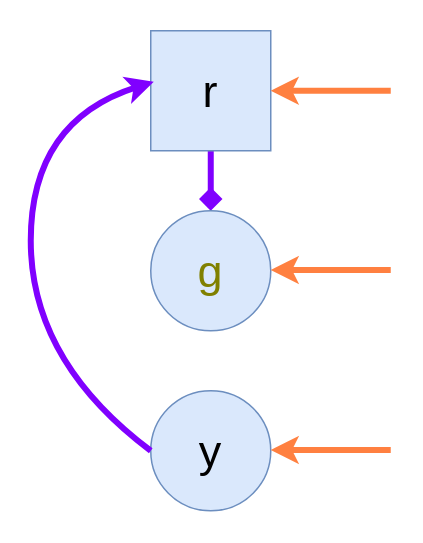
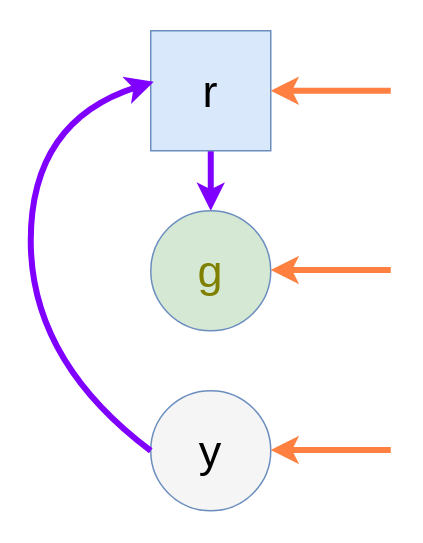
- <mxCell id="2" value="" style="edgeStyle=orthogonalEdgeStyle;rounded=0;orthogonalLoop=1;jettySize=auto;html=1;fontSize=30;strokeColor=#8000ff;strokeWidth=4;endArrow=diamond;" edge="1" parent="1" source="3" target="4"><mxGeometry relative="1" as="geometry" /></mxCell>
+ <mxCell id="2" value="" style="edgeStyle=orthogonalEdgeStyle;rounded=0;orthogonalLoop=1;jettySize=auto;html=1;fontSize=30;strokeColor=#8000ff;strokeWidth=4;" edge="1" parent="1" source="3" target="4"><mxGeometry relative="1" as="geometry" /></mxCell>
- <mxCell id="4" value="&lt;font style=&quot;font-size: 30px;&quot; color=&quot;#808000&quot;&gt;g&lt;/font&gt;" style="ellipse;whiteSpace=wrap;html=1;aspect=fixed;fillColor=#dae8fc;strokeColor=#6c8ebf;" vertex="1" parent="1"><mxGeometry x="100" y="140" width="80" height="80" as="geometry" /></mxCell>
+ <mxCell id="4" value="&lt;font style=&quot;font-size: 30px;&quot; color=&quot;#808000&quot;&gt;g&lt;/font&gt;" style="ellipse;whiteSpace=wrap;html=1;aspect=fixed;fillColor=#d5e8d4;strokeColor=#6c8ebf;" vertex="1" parent="1"><mxGeometry x="100" y="140" width="80" height="80" as="geometry" /></mxCell>
- <mxCell id="5" value="&lt;font style=&quot;font-size: 30px;&quot;&gt;y&lt;/font&gt;" style="ellipse;whiteSpace=wrap;html=1;aspect=fixed;fillColor=#dae8fc;strokeColor=#6c8ebf;" vertex="1" parent="1"><mxGeometry x="100" y="260" width="80" height="80" as="geometry" /></mxCell>
+ <mxCell id="5" value="&lt;font style=&quot;font-size: 30px;&quot;&gt;y&lt;/font&gt;" style="ellipse;whiteSpace=wrap;html=1;aspect=fixed;fillColor=#f5f5f5;strokeColor=#6c8ebf;" vertex="1" parent="1"><mxGeometry x="100" y="260" width="80" height="80" as="geometry" /></mxCell>
